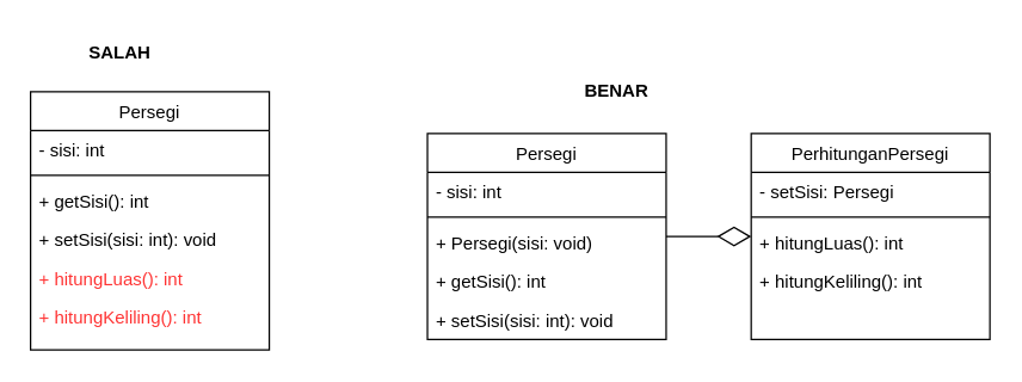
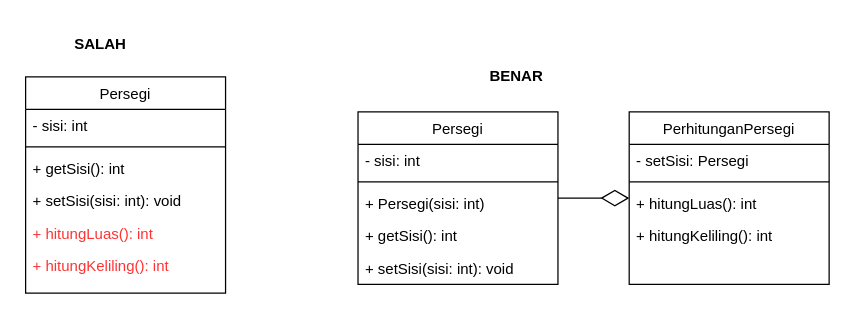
- <mxCell id="13" value="+ Persegi(sisi: void)" style="text;align=left;verticalAlign=top;spacingLeft=4;spacingRight=4;overflow=hidden;rotatable=0;points=[[0,0.5],[1,0.5]];portConstraint=eastwest;" vertex="1" parent="10"><mxGeometry y="60" width="160" height="26" as="geometry" /></mxCell>
+ <mxCell id="13" value="+ Persegi(sisi: int)" style="text;align=left;verticalAlign=top;spacingLeft=4;spacingRight=4;overflow=hidden;rotatable=0;points=[[0,0.5],[1,0.5]];portConstraint=eastwest;" vertex="1" parent="10"><mxGeometry y="60" width="160" height="26" as="geometry" /></mxCell>
